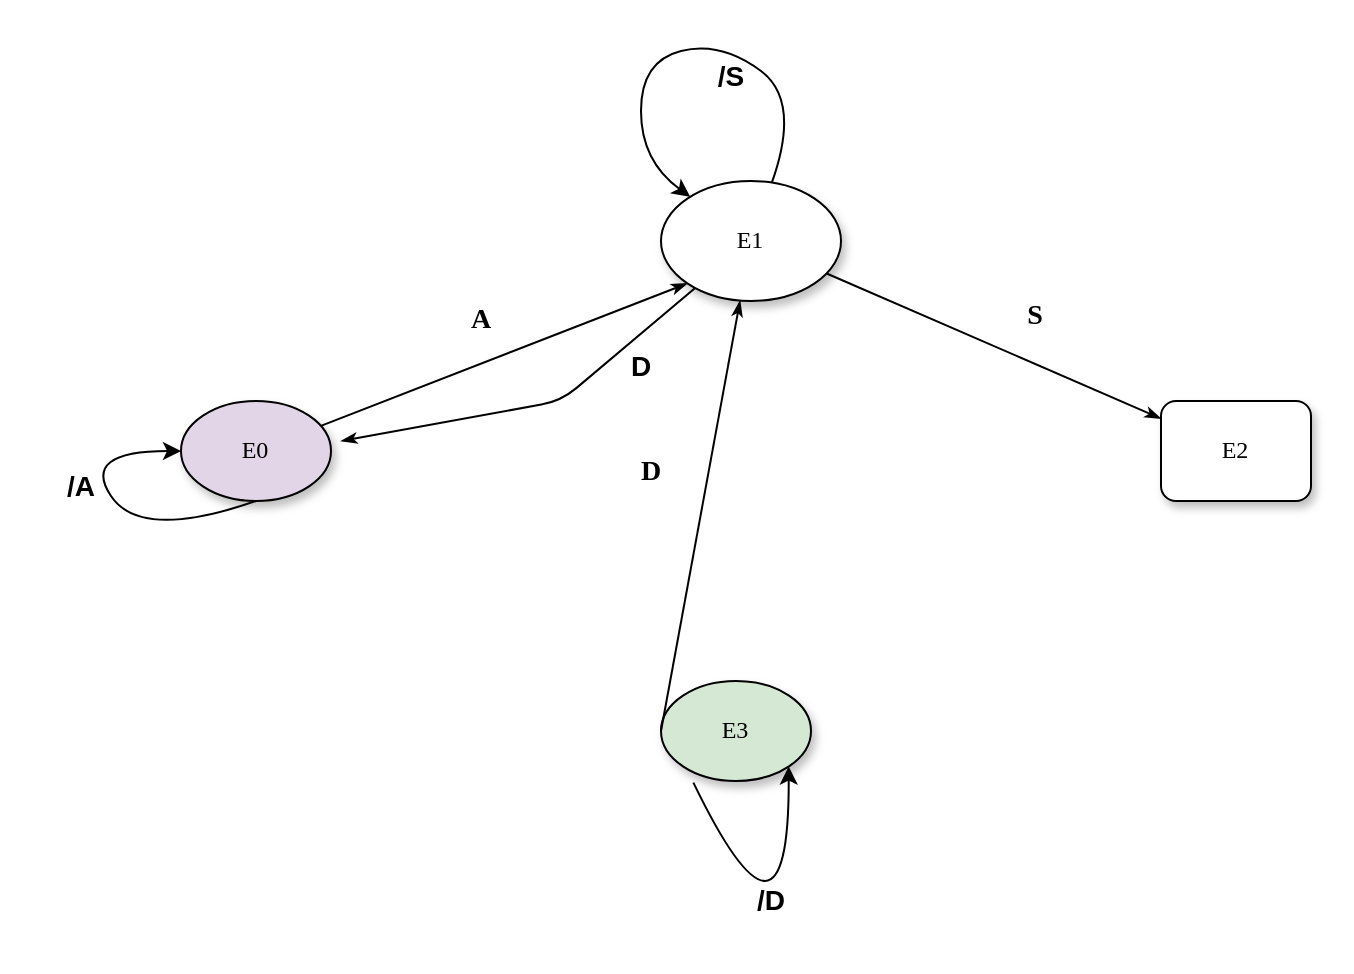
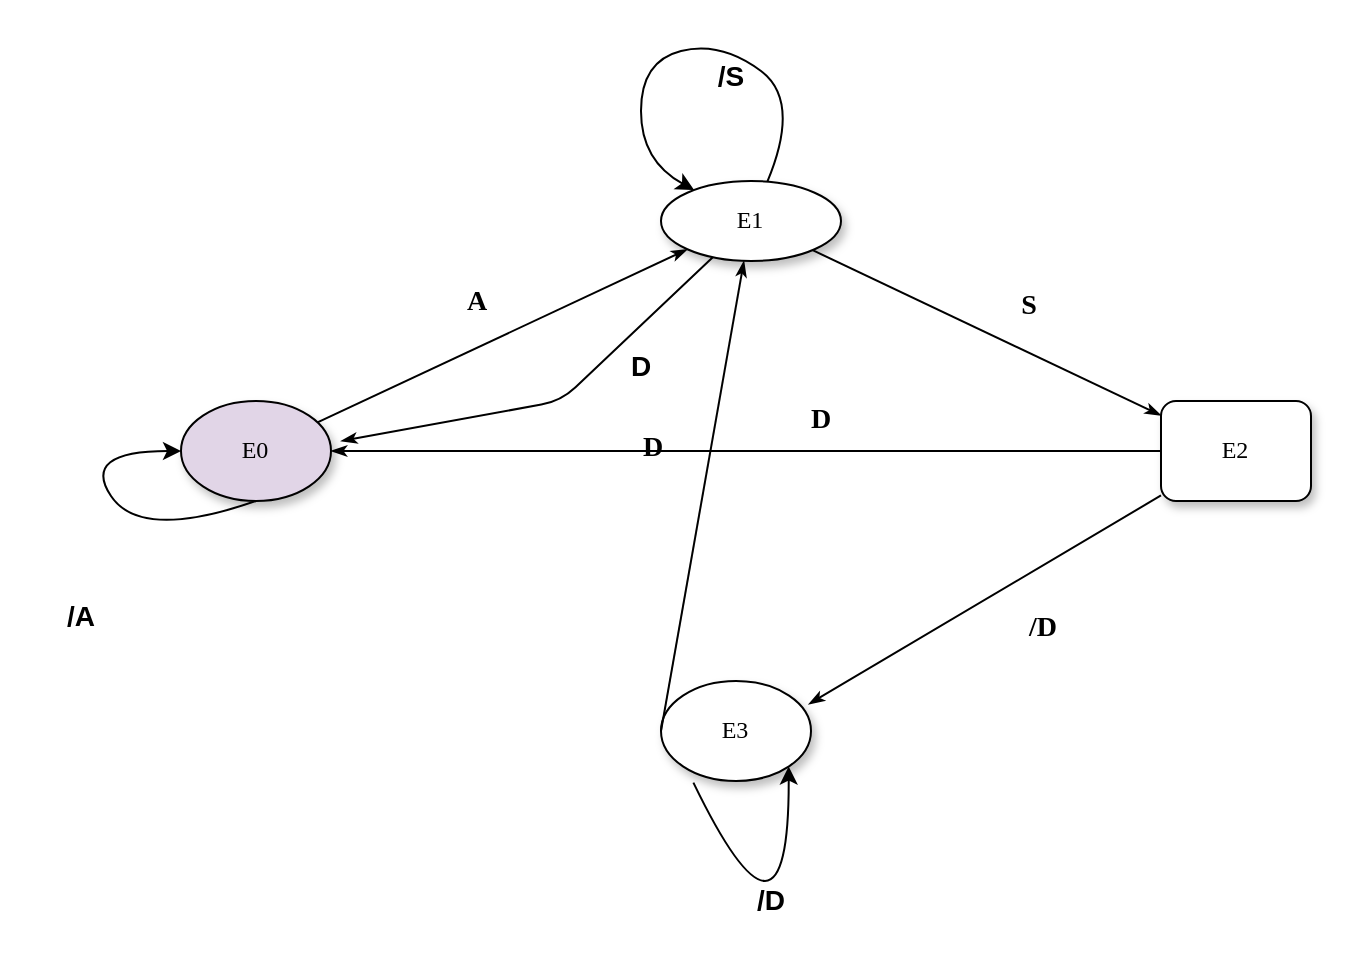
- <mxCell id="5" value="E1" style="ellipse;whiteSpace=wrap;html=1;rounded=0;shadow=1;comic=0;labelBackgroundColor=none;strokeWidth=1;fontFamily=Verdana;fontSize=12;align=center;" parent="1" vertex="1"><mxGeometry x="330" y="90" width="90" height="60" as="geometry" /></mxCell>
+ <mxCell id="5" value="E1" style="ellipse;whiteSpace=wrap;html=1;rounded=0;shadow=1;comic=0;labelBackgroundColor=none;strokeWidth=1;fontFamily=Verdana;fontSize=12;align=center;" parent="1" vertex="1"><mxGeometry x="330" y="90" width="90" height="40" as="geometry" /></mxCell>
+ <mxCell id="6" value="&lt;b&gt;&lt;font style=&quot;font-size: 14px;&quot;&gt;D&lt;/font&gt;&lt;/b&gt;" style="edgeStyle=none;rounded=1;html=1;labelBackgroundColor=none;startArrow=none;startFill=0;startSize=5;endArrow=classicThin;endFill=1;endSize=5;jettySize=auto;orthogonalLoop=1;strokeColor=#000000;strokeWidth=1;fontFamily=Verdana;fontSize=12;entryX=1;entryY=0.5;entryDx=0;entryDy=0;exitX=0;exitY=0.5;exitDx=0;exitDy=0;" parent="1" source="9" target="11" edge="1"><mxGeometry x="-0.181" y="-15" relative="1" as="geometry"><mxPoint x="451.499" y="332.39" as="targetPoint" /><mxPoint as="offset" /></mxGeometry></mxCell>
- <mxCell id="17" value="&lt;b&gt;&lt;font style=&quot;font-size: 14px;&quot;&gt;/A&lt;/font&gt;&lt;/b&gt;" style="text;html=1;align=center;verticalAlign=middle;resizable=0;points=[];autosize=1;strokeColor=none;fillColor=none;" vertex="1" parent="1"><mxGeometry x="20" y="228" width="40" height="30" as="geometry" /></mxCell>
+ <mxCell id="17" value="&lt;b&gt;&lt;font style=&quot;font-size: 14px;&quot;&gt;/A&lt;/font&gt;&lt;/b&gt;" style="text;html=1;align=center;verticalAlign=middle;resizable=0;points=[];autosize=1;strokeColor=none;fillColor=none;" vertex="1" parent="1"><mxGeometry x="20" y="293" width="40" height="30" as="geometry" /></mxCell>
+ <mxCell id="8" value="&lt;b&gt;&lt;font style=&quot;font-size: 14px;&quot;&gt;/D&lt;/font&gt;&lt;/b&gt;" style="edgeStyle=none;rounded=1;html=1;labelBackgroundColor=none;startArrow=none;startFill=0;startSize=5;endArrow=classicThin;endFill=1;endSize=5;jettySize=auto;orthogonalLoop=1;strokeColor=#000000;strokeWidth=1;fontFamily=Verdana;fontSize=12;entryX=0.984;entryY=0.232;entryDx=0;entryDy=0;entryPerimeter=0;" parent="1" source="9" target="7" edge="1"><mxGeometry x="-0.172" y="27" relative="1" as="geometry"><mxPoint x="617.5" y="330" as="targetPoint" /><mxPoint as="offset" /></mxGeometry></mxCell>
- <mxCell id="7" value="E3" style="ellipse;whiteSpace=wrap;html=1;rounded=0;shadow=1;comic=0;labelBackgroundColor=none;strokeWidth=1;fontFamily=Verdana;fontSize=12;align=center;fillColor=#d5e8d4;" parent="1" vertex="1"><mxGeometry x="330" y="340" width="75" height="50" as="geometry" /></mxCell>
+ <mxCell id="7" value="E3" style="ellipse;whiteSpace=wrap;html=1;rounded=0;shadow=1;comic=0;labelBackgroundColor=none;strokeWidth=1;fontFamily=Verdana;fontSize=12;align=center;" parent="1" vertex="1"><mxGeometry x="330" y="340" width="75" height="50" as="geometry" /></mxCell>
